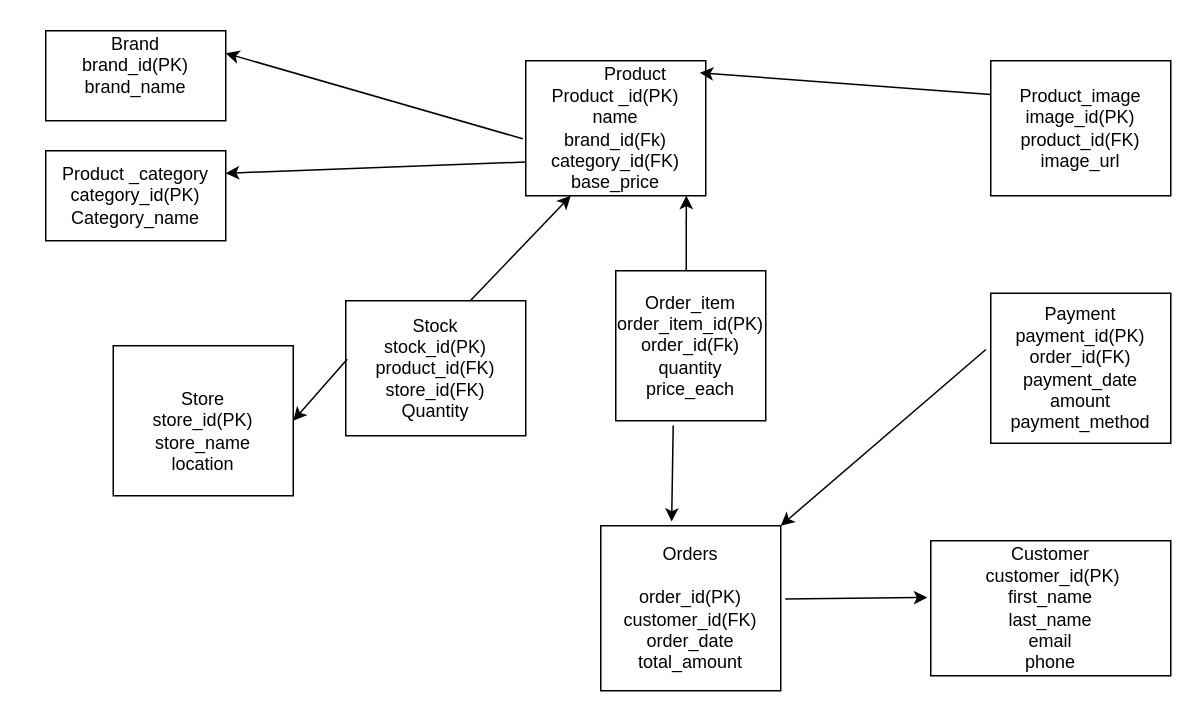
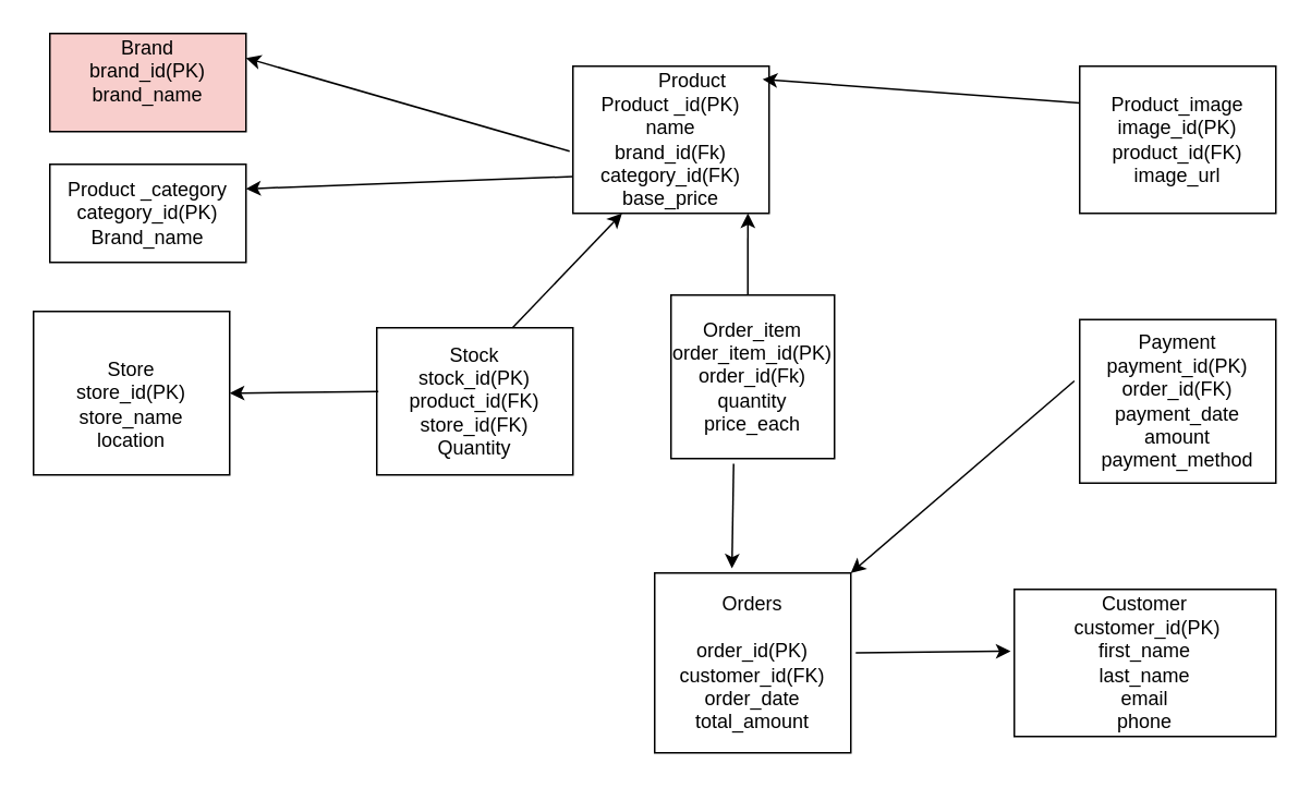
- <mxCell id="2" value="Brand&lt;div&gt;brand_id(PK)&lt;/div&gt;&lt;div&gt;brand_name&lt;/div&gt;&lt;div&gt;&lt;br&gt;&lt;/div&gt;" style="rounded=0;whiteSpace=wrap;html=1;" vertex="1" parent="1"><mxGeometry x="30" y="20" width="120" height="60" as="geometry" /></mxCell>
+ <mxCell id="2" value="Brand&lt;div&gt;brand_id(PK)&lt;/div&gt;&lt;div&gt;brand_name&lt;/div&gt;&lt;div&gt;&lt;br&gt;&lt;/div&gt;" style="rounded=0;whiteSpace=wrap;html=1;fillColor=#f8cecc;" vertex="1" parent="1"><mxGeometry x="30" y="20" width="120" height="60" as="geometry" /></mxCell>
- <mxCell id="3" value="Product _category&lt;div&gt;category_id(PK)&lt;/div&gt;&lt;div&gt;Category_name&lt;/div&gt;" style="rounded=0;whiteSpace=wrap;html=1;" vertex="1" parent="1"><mxGeometry x="30" y="100" width="120" height="60" as="geometry" /></mxCell>
+ <mxCell id="3" value="Product _category&lt;div&gt;category_id(PK)&lt;/div&gt;&lt;div&gt;Brand_name&lt;/div&gt;" style="rounded=0;whiteSpace=wrap;html=1;" vertex="1" parent="1"><mxGeometry x="30" y="100" width="120" height="60" as="geometry" /></mxCell>
- <mxCell id="7" value="&lt;div&gt;&lt;br&gt;&lt;/div&gt;&lt;div&gt;Store&lt;/div&gt;&lt;div&gt;store_id(PK)&lt;/div&gt;&lt;div&gt;store_name&lt;/div&gt;&lt;div&gt;location&lt;/div&gt;" style="rounded=0;whiteSpace=wrap;html=1;" vertex="1" parent="1"><mxGeometry x="75" y="230" width="120" height="100" as="geometry" /></mxCell>
+ <mxCell id="7" value="&lt;div&gt;&lt;br&gt;&lt;/div&gt;&lt;div&gt;Store&lt;/div&gt;&lt;div&gt;store_id(PK)&lt;/div&gt;&lt;div&gt;store_name&lt;/div&gt;&lt;div&gt;location&lt;/div&gt;" style="rounded=0;whiteSpace=wrap;html=1;" vertex="1" parent="1"><mxGeometry x="20" y="190" width="120" height="100" as="geometry" /></mxCell>
